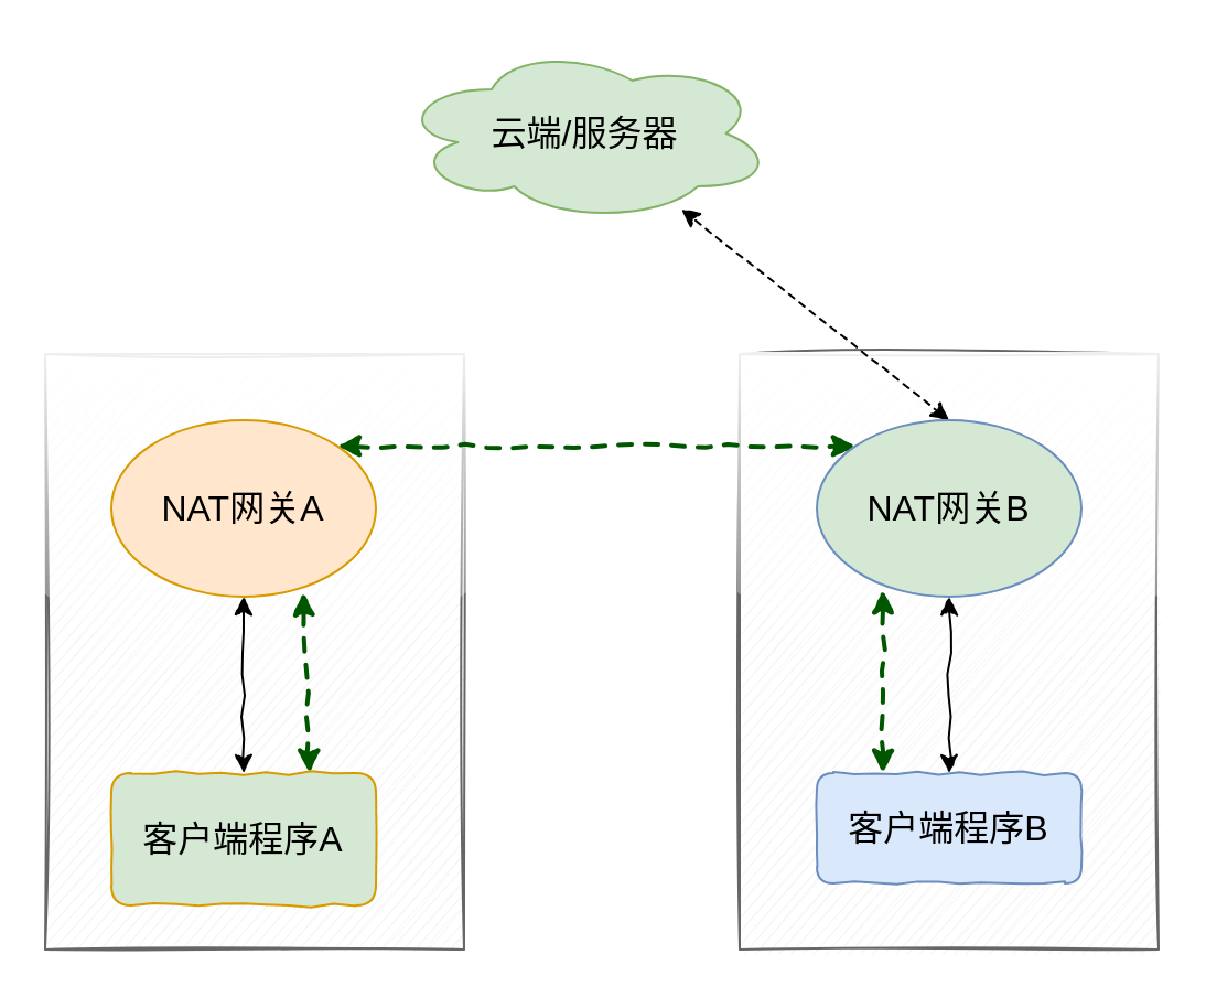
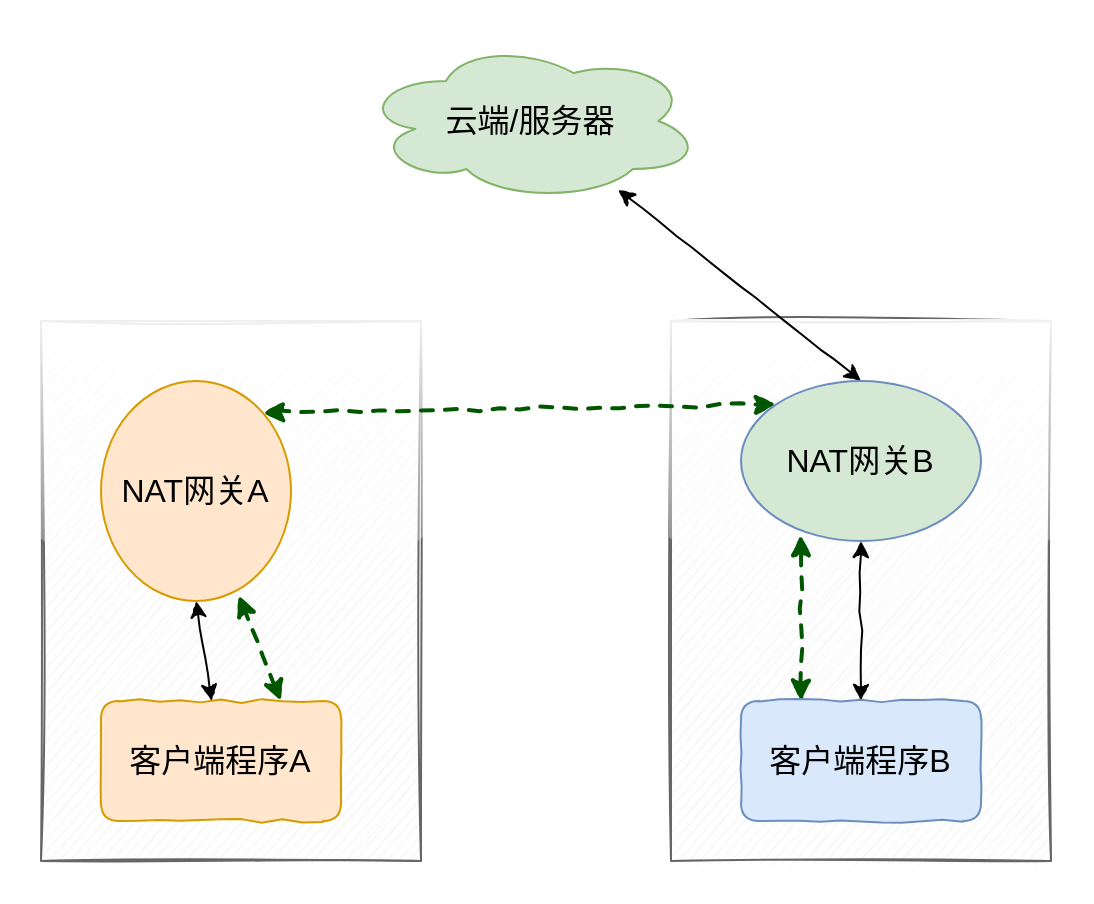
- <mxCell id="12" style="edgeStyle=none;rounded=0;orthogonalLoop=1;jettySize=auto;html=1;exitX=0.5;exitY=0;exitDx=0;exitDy=0;comic=1;startArrow=classic;startFill=1;dashed=1;" edge="1" parent="1" source="13" target="14"><mxGeometry relative="1" as="geometry"><mxPoint x="300" y="130" as="targetPoint" /></mxGeometry></mxCell>
+ <mxCell id="12" style="edgeStyle=none;rounded=0;orthogonalLoop=1;jettySize=auto;html=1;exitX=0.5;exitY=0;exitDx=0;exitDy=0;comic=1;startArrow=classic;startFill=1;" edge="1" parent="1" source="13" target="14"><mxGeometry relative="1" as="geometry"><mxPoint x="300" y="130" as="targetPoint" /></mxGeometry></mxCell>
- <mxCell id="11" value="&lt;font style=&quot;font-size: 16px&quot;&gt;NAT网关A&lt;/font&gt;" style="ellipse;whiteSpace=wrap;html=1;fillColor=#ffe6cc;strokeColor=#d79b00;comic=1;" vertex="1" parent="1"><mxGeometry x="50" y="190" width="120" height="80" as="geometry" /></mxCell>
+ <mxCell id="11" value="&lt;font style=&quot;font-size: 16px&quot;&gt;NAT网关A&lt;/font&gt;" style="ellipse;whiteSpace=wrap;html=1;fillColor=#ffe6cc;strokeColor=#d79b00;comic=1;" vertex="1" parent="1"><mxGeometry x="50" y="190" width="95" height="110" as="geometry" /></mxCell>
- <mxCell id="9" value="客户端程序B" style="rounded=1;whiteSpace=wrap;html=1;fontSize=16;fillColor=#dae8fc;strokeColor=#6c8ebf;comic=1;" vertex="1" parent="1"><mxGeometry x="370" y="350" width="120" height="50" as="geometry" /></mxCell>
+ <mxCell id="9" value="客户端程序B" style="rounded=1;whiteSpace=wrap;html=1;fontSize=16;fillColor=#dae8fc;strokeColor=#6c8ebf;comic=1;" vertex="1" parent="1"><mxGeometry x="370" y="350" width="120" height="60" as="geometry" /></mxCell>
- <mxCell id="6" value="客户端程序A" style="rounded=1;whiteSpace=wrap;html=1;fontSize=16;fillColor=#d5e8d4;strokeColor=#d79b00;comic=1;" vertex="1" parent="1"><mxGeometry x="50" y="350" width="120" height="60" as="geometry" /></mxCell>
+ <mxCell id="6" value="客户端程序A" style="rounded=1;whiteSpace=wrap;html=1;fontSize=16;fillColor=#ffe6cc;strokeColor=#d79b00;comic=1;" vertex="1" parent="1"><mxGeometry x="50" y="350" width="120" height="60" as="geometry" /></mxCell>
